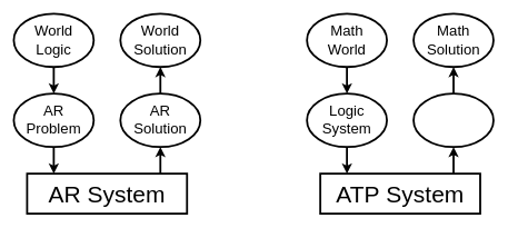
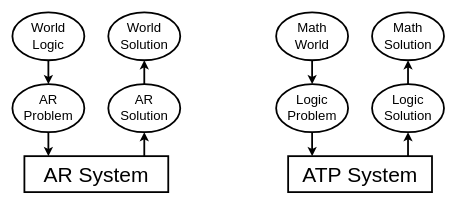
- <mxCell id="19" value="&lt;span style=&quot;font-size: 22px;&quot;&gt;Logic&lt;/span&gt;&lt;br&gt;&lt;div&gt;&lt;font style=&quot;font-size: 22px;&quot;&gt;System&lt;/font&gt;&lt;/div&gt;" style="text;strokeColor=none;align=center;fillColor=none;html=1;verticalAlign=middle;whiteSpace=wrap;rounded=0;" parent="1" vertex="1"><mxGeometry x="470" y="150" width="100" height="60" as="geometry" /></mxCell>
+ <mxCell id="19" value="&lt;span style=&quot;font-size: 22px;&quot;&gt;Logic&lt;/span&gt;&lt;br&gt;&lt;div&gt;&lt;font style=&quot;font-size: 22px;&quot;&gt;Problem&lt;/font&gt;&lt;/div&gt;" style="text;strokeColor=none;align=center;fillColor=none;html=1;verticalAlign=middle;whiteSpace=wrap;rounded=0;" parent="1" vertex="1"><mxGeometry x="470" y="150" width="100" height="60" as="geometry" /></mxCell>
+ <mxCell id="21" value="&lt;font style=&quot;font-size: 22px;&quot;&gt;Logic&lt;/font&gt;&lt;div&gt;&lt;font style=&quot;font-size: 22px;&quot;&gt;Solution&lt;/font&gt;&lt;/div&gt;" style="text;strokeColor=none;align=center;fillColor=none;html=1;verticalAlign=middle;whiteSpace=wrap;rounded=0;" parent="1" vertex="1"><mxGeometry x="630" y="150" width="100" height="60" as="geometry" /></mxCell>
